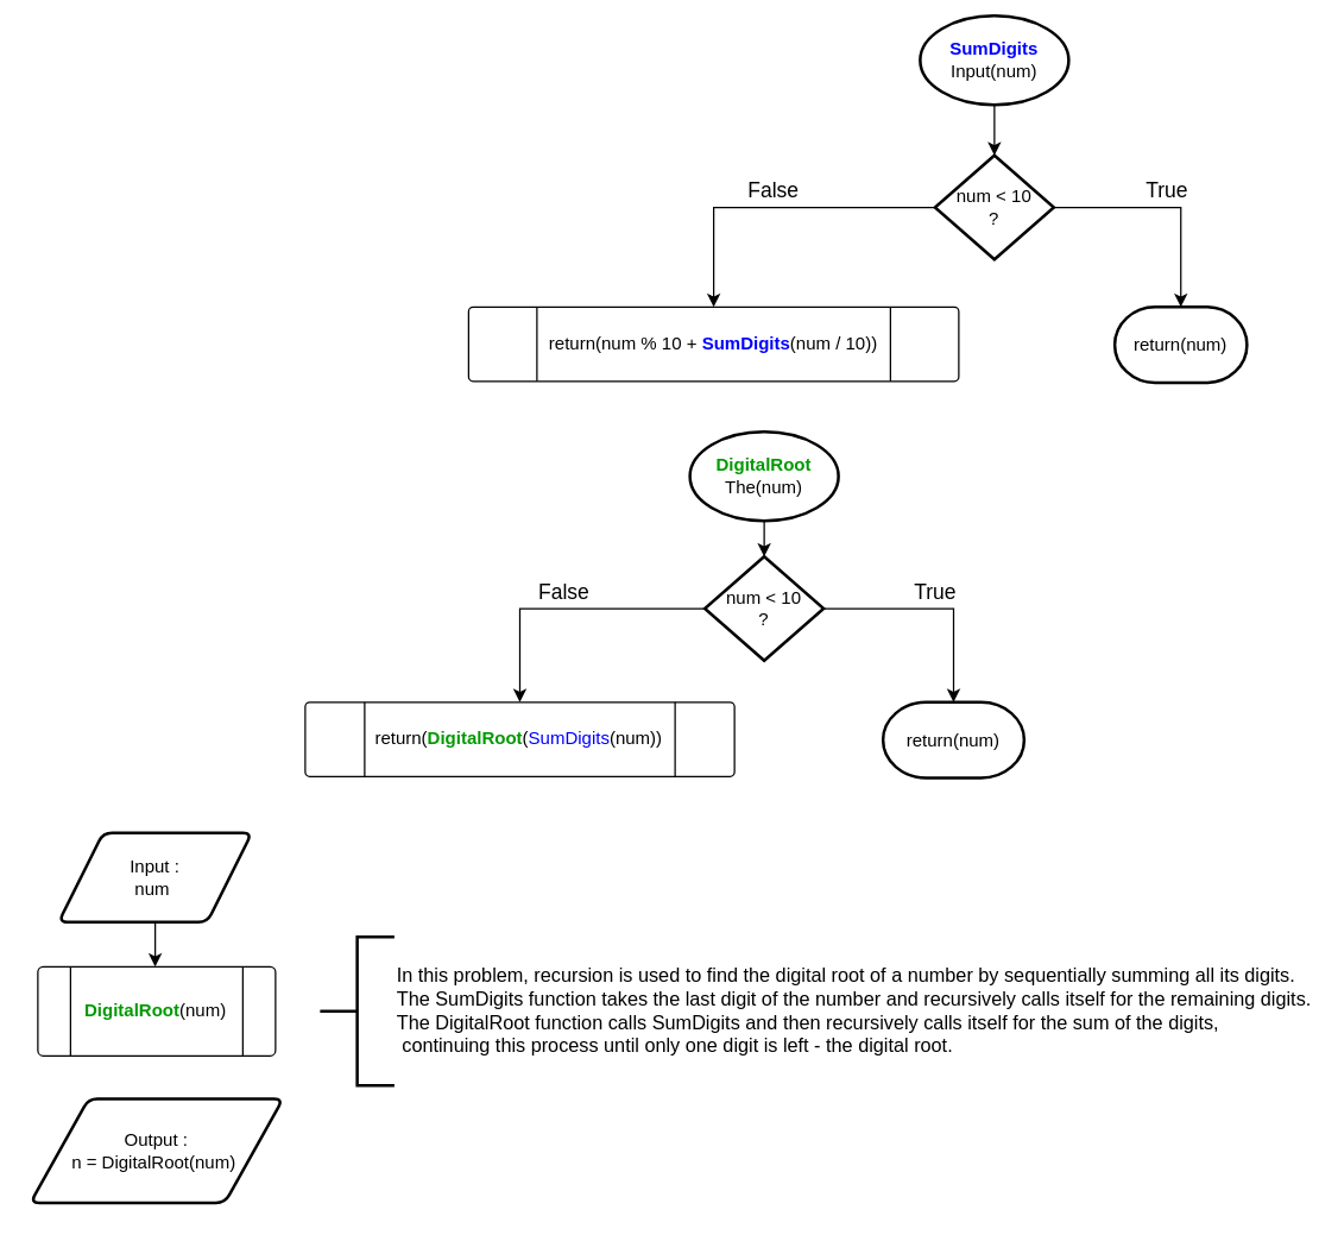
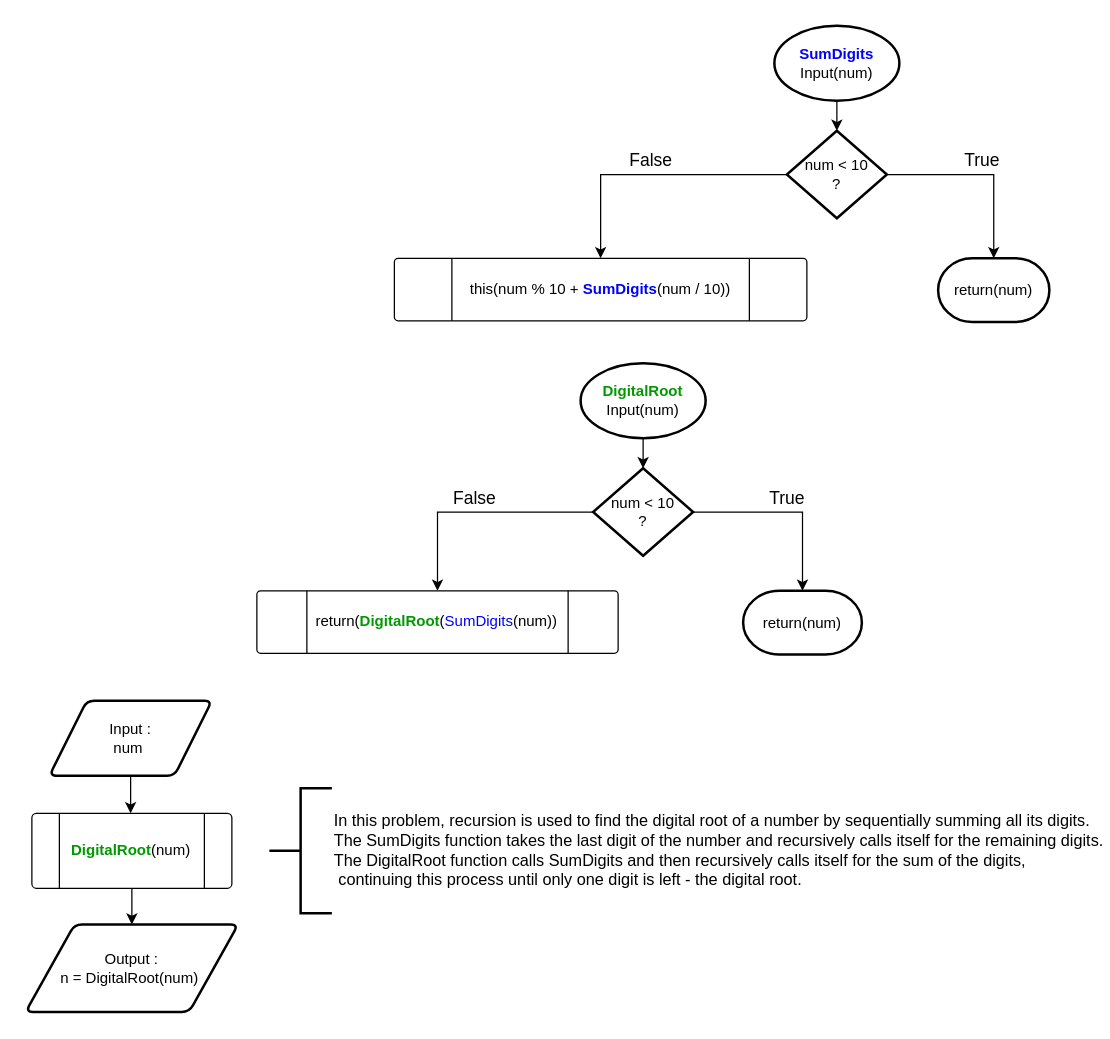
- <mxCell id="14" value="&lt;b&gt;&lt;font color=&quot;#0000ff&quot;&gt;SumDigits&lt;/font&gt;&lt;/b&gt;&lt;br&gt;Input(num)" style="strokeWidth=2;html=1;shape=mxgraph.flowchart.start_1;whiteSpace=wrap;" vertex="1" parent="1"><mxGeometry x="619" y="10" width="100" height="60" as="geometry" /></mxCell>
+ <mxCell id="14" value="&lt;b&gt;&lt;font color=&quot;#0000ff&quot;&gt;SumDigits&lt;/font&gt;&lt;/b&gt;&lt;br&gt;Input(num)" style="strokeWidth=2;html=1;shape=mxgraph.flowchart.start_1;whiteSpace=wrap;" vertex="1" parent="1"><mxGeometry x="619" y="20" width="100" height="60" as="geometry" /></mxCell>
- <mxCell id="18" value="return(num % 10 +&amp;nbsp;&lt;b style=&quot;border-color: var(--border-color);&quot;&gt;&lt;font style=&quot;border-color: var(--border-color);&quot; color=&quot;#0000ff&quot;&gt;SumDigits&lt;/font&gt;&lt;/b&gt;(num / 10))" style="verticalLabelPosition=middle;verticalAlign=middle;html=1;shape=process;whiteSpace=wrap;rounded=1;size=0.14;arcSize=6;labelPosition=center;align=center;" vertex="1" parent="1"><mxGeometry x="315" y="206" width="330" height="50" as="geometry" /></mxCell>
+ <mxCell id="18" value="this(num % 10 +&amp;nbsp;&lt;b style=&quot;border-color: var(--border-color);&quot;&gt;&lt;font style=&quot;border-color: var(--border-color);&quot; color=&quot;#0000ff&quot;&gt;SumDigits&lt;/font&gt;&lt;/b&gt;(num / 10))" style="verticalLabelPosition=middle;verticalAlign=middle;html=1;shape=process;whiteSpace=wrap;rounded=1;size=0.14;arcSize=6;labelPosition=center;align=center;" vertex="1" parent="1"><mxGeometry x="315" y="206" width="330" height="50" as="geometry" /></mxCell>
- <mxCell id="7" value="&lt;b style=&quot;border-color: var(--border-color);&quot;&gt;&lt;font style=&quot;border-color: var(--border-color);&quot; color=&quot;#009900&quot;&gt;DigitalRoot&lt;/font&gt;&lt;/b&gt;&lt;br&gt;The(num)" style="strokeWidth=2;html=1;shape=mxgraph.flowchart.start_1;whiteSpace=wrap;" vertex="1" parent="1"><mxGeometry x="464" y="290" width="100" height="60" as="geometry" /></mxCell>
+ <mxCell id="7" value="&lt;b style=&quot;border-color: var(--border-color);&quot;&gt;&lt;font style=&quot;border-color: var(--border-color);&quot; color=&quot;#009900&quot;&gt;DigitalRoot&lt;/font&gt;&lt;/b&gt;&lt;br&gt;Input(num)" style="strokeWidth=2;html=1;shape=mxgraph.flowchart.start_1;whiteSpace=wrap;" vertex="1" parent="1"><mxGeometry x="464" y="290" width="100" height="60" as="geometry" /></mxCell>
+ <mxCell id="4" value="" style="edgeStyle=orthogonalEdgeStyle;rounded=0;orthogonalLoop=1;jettySize=auto;html=1;" edge="1" parent="1" source="5" target="21"><mxGeometry relative="1" as="geometry" /></mxCell>
